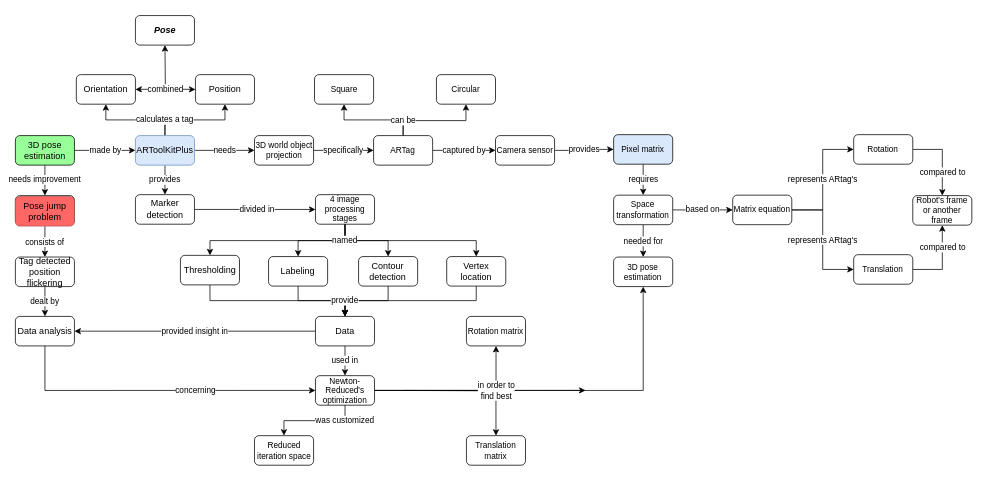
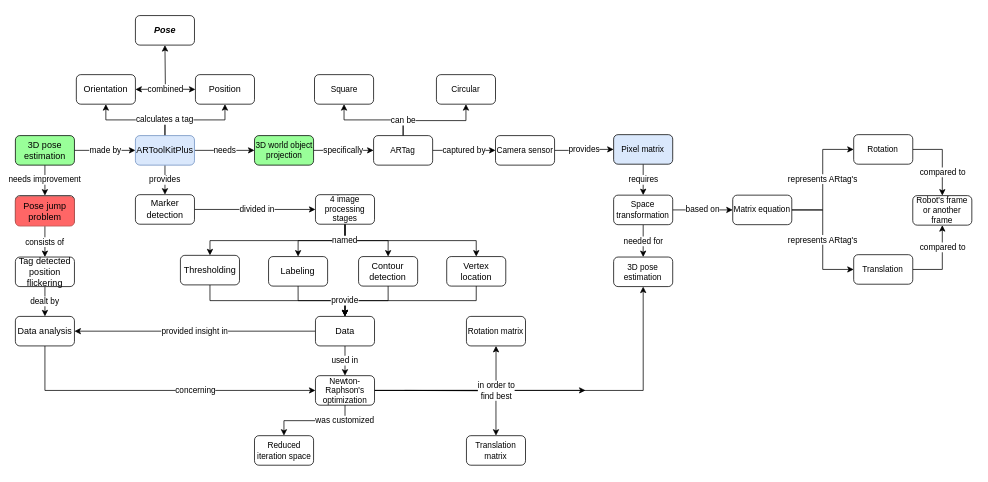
- <mxCell id="25" value="3D world object projection" style="rounded=1;whiteSpace=wrap;html=1;fontSize=11;" vertex="1" parent="1"><mxGeometry x="338.74" y="180" width="78.74" height="39.37" as="geometry" /></mxCell>
+ <mxCell id="25" value="3D world object projection" style="rounded=1;whiteSpace=wrap;html=1;fontSize=11;fillColor=#99ff99;" vertex="1" parent="1"><mxGeometry x="338.74" y="180" width="78.74" height="39.37" as="geometry" /></mxCell>
- <mxCell id="63" value="Newton-Reduced's optimization" style="rounded=1;whiteSpace=wrap;html=1;fontSize=11;" vertex="1" parent="1"><mxGeometry x="420" y="500" width="78.74" height="39.37" as="geometry" /></mxCell>
+ <mxCell id="63" value="Newton-Raphson's optimization" style="rounded=1;whiteSpace=wrap;html=1;fontSize=11;" vertex="1" parent="1"><mxGeometry x="420" y="500" width="78.74" height="39.37" as="geometry" /></mxCell>
